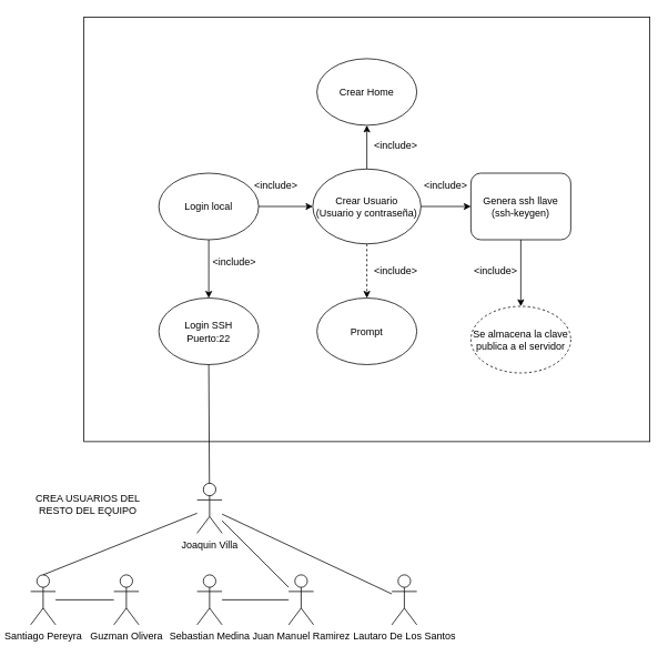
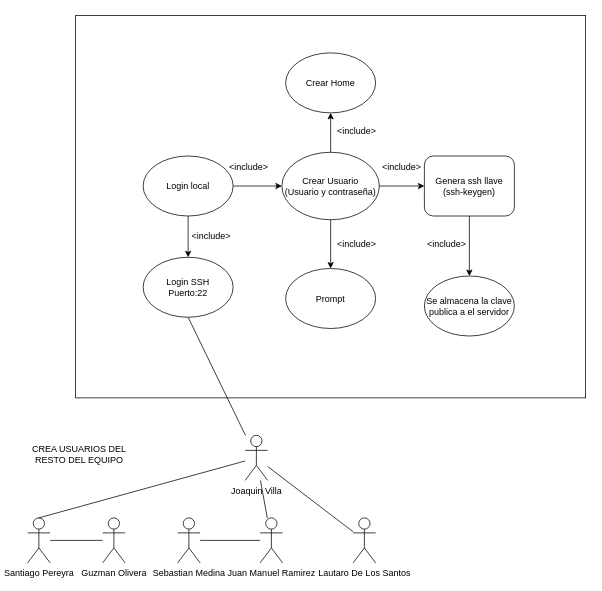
- <mxCell id="22" value="" style="endArrow=classic;html=1;rounded=0;exitX=0.5;exitY=1;exitDx=0;exitDy=0;entryX=0.5;entryY=0;entryDx=0;entryDy=0;dashed=1;" edge="1" parent="1" source="11" target="12"><mxGeometry width="50" height="50" relative="1" as="geometry"><mxPoint x="495" y="357.5" as="sourcePoint" /><mxPoint x="545" y="307.5" as="targetPoint" /></mxGeometry></mxCell>
+ <mxCell id="22" value="" style="endArrow=classic;html=1;rounded=0;exitX=0.5;exitY=1;exitDx=0;exitDy=0;entryX=0.5;entryY=0;entryDx=0;entryDy=0;" edge="1" parent="1" source="11" target="12"><mxGeometry width="50" height="50" relative="1" as="geometry"><mxPoint x="495" y="357.5" as="sourcePoint" /><mxPoint x="545" y="307.5" as="targetPoint" /></mxGeometry></mxCell>
- <mxCell id="9" value="Login SSH&lt;div&gt;Puerto:22&lt;/div&gt;" style="ellipse;whiteSpace=wrap;html=1;" vertex="1" parent="1"><mxGeometry x="190" y="357.5" width="120" height="80" as="geometry" /></mxCell>
+ <mxCell id="9" value="Login SSH&lt;div&gt;Puerto:22&lt;/div&gt;" style="ellipse;whiteSpace=wrap;html=1;" vertex="1" parent="1"><mxGeometry x="190" y="342.5" width="120" height="80" as="geometry" /></mxCell>
- <mxCell id="26" value="Se almacena la clave publica a el servidor" style="ellipse;whiteSpace=wrap;html=1;dashed=1;" vertex="1" parent="1"><mxGeometry x="565" y="367.5" width="120" height="80" as="geometry" /></mxCell>
+ <mxCell id="26" value="Se almacena la clave publica a el servidor" style="ellipse;whiteSpace=wrap;html=1;" vertex="1" parent="1"><mxGeometry x="565" y="367.5" width="120" height="80" as="geometry" /></mxCell>
- <mxCell id="3" value="Joaquin Villa" style="shape=umlActor;verticalLabelPosition=bottom;verticalAlign=top;html=1;outlineConnect=0;" vertex="1" parent="1"><mxGeometry x="236" y="580" width="30" height="60" as="geometry" /></mxCell>
+ <mxCell id="3" value="Joaquin Villa" style="shape=umlActor;verticalLabelPosition=bottom;verticalAlign=top;html=1;outlineConnect=0;" vertex="1" parent="1"><mxGeometry x="326" y="580" width="30" height="60" as="geometry" /></mxCell>
